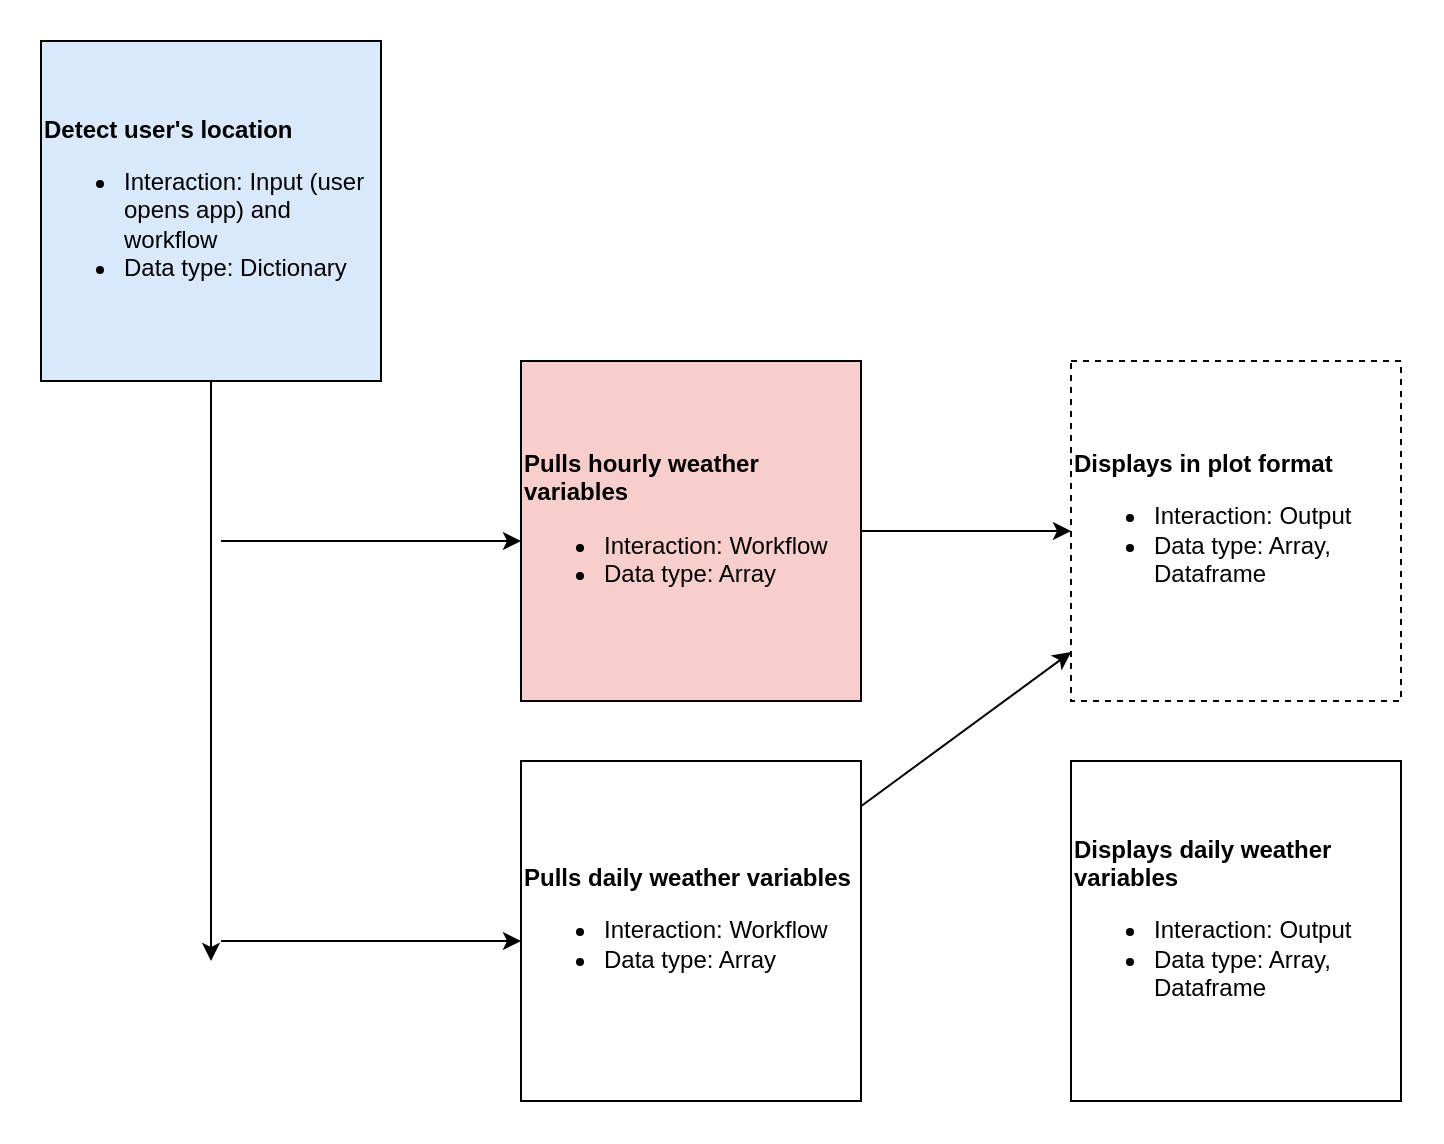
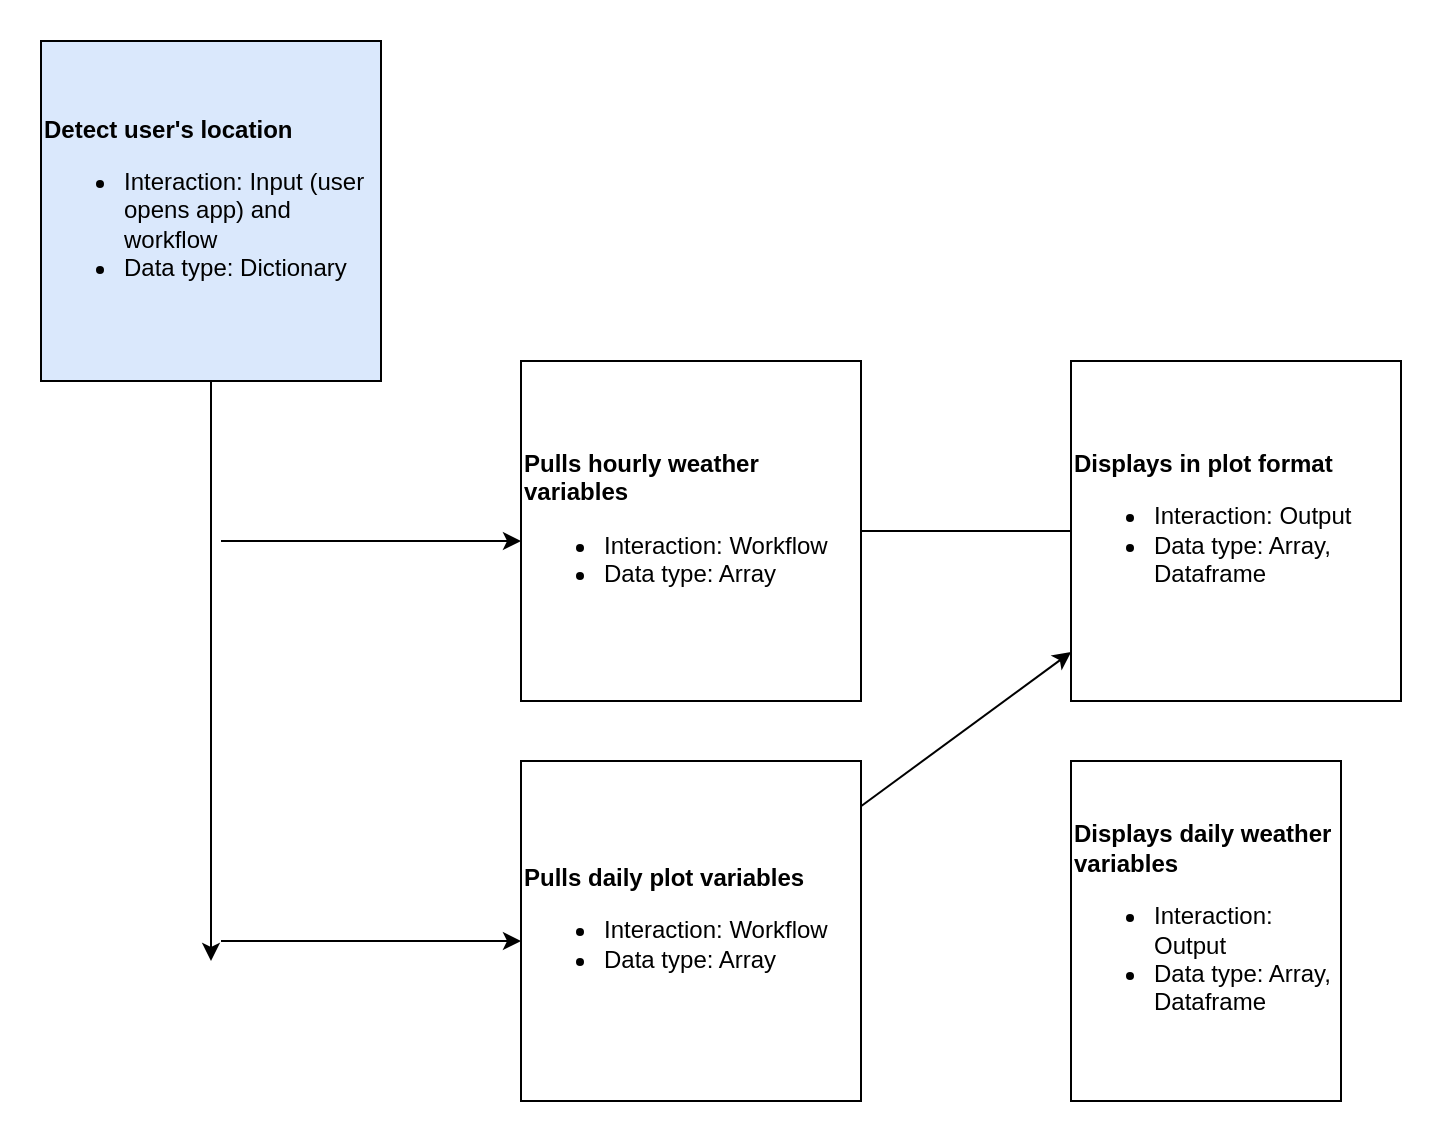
- <mxCell id="7" value="&lt;b&gt;Pulls hourly weather variables&lt;br&gt;&lt;/b&gt;&lt;ul&gt;&lt;li&gt;Interaction: Workflow&lt;/li&gt;&lt;li&gt;Data type: Array&lt;/li&gt;&lt;/ul&gt;" style="whiteSpace=wrap;html=1;aspect=fixed;align=left;fillColor=#f8cecc;" parent="1" vertex="1"><mxGeometry x="260" y="180" width="170" height="170" as="geometry" /></mxCell>
+ <mxCell id="7" value="&lt;b&gt;Pulls hourly weather variables&lt;br&gt;&lt;/b&gt;&lt;ul&gt;&lt;li&gt;Interaction: Workflow&lt;/li&gt;&lt;li&gt;Data type: Array&lt;/li&gt;&lt;/ul&gt;" style="whiteSpace=wrap;html=1;aspect=fixed;align=left;" parent="1" vertex="1"><mxGeometry x="260" y="180" width="170" height="170" as="geometry" /></mxCell>
- <mxCell id="6" value="" style="edgeStyle=none;html=1;" parent="1" source="7" target="8" edge="1"><mxGeometry relative="1" as="geometry" /></mxCell>
+ <mxCell id="6" value="" style="edgeStyle=none;html=1;endArrow=none;" parent="1" source="7" target="8" edge="1"><mxGeometry relative="1" as="geometry" /></mxCell>
- <mxCell id="8" value="&lt;b&gt;Displays in plot format&lt;br&gt;&lt;/b&gt;&lt;ul&gt;&lt;li&gt;Interaction: Output&lt;/li&gt;&lt;li&gt;Data type: Array, Dataframe&lt;/li&gt;&lt;/ul&gt;" style="whiteSpace=wrap;html=1;align=left;dashed=1;" parent="1" vertex="1"><mxGeometry x="535" y="180" width="165" height="170" as="geometry" /></mxCell>
+ <mxCell id="8" value="&lt;b&gt;Displays in plot format&lt;br&gt;&lt;/b&gt;&lt;ul&gt;&lt;li&gt;Interaction: Output&lt;/li&gt;&lt;li&gt;Data type: Array, Dataframe&lt;/li&gt;&lt;/ul&gt;" style="whiteSpace=wrap;html=1;align=left;" parent="1" vertex="1"><mxGeometry x="535" y="180" width="165" height="170" as="geometry" /></mxCell>
- <mxCell id="10" value="&lt;b&gt;Pulls daily weather variables&lt;br&gt;&lt;/b&gt;&lt;ul&gt;&lt;li&gt;Interaction: Workflow&lt;/li&gt;&lt;li&gt;Data type: Array&lt;/li&gt;&lt;/ul&gt;" style="whiteSpace=wrap;html=1;aspect=fixed;align=left;" parent="1" vertex="1"><mxGeometry x="260" y="380" width="170" height="170" as="geometry" /></mxCell>
+ <mxCell id="10" value="&lt;b&gt;Pulls daily plot variables&lt;br&gt;&lt;/b&gt;&lt;ul&gt;&lt;li&gt;Interaction: Workflow&lt;/li&gt;&lt;li&gt;Data type: Array&lt;/li&gt;&lt;/ul&gt;" style="whiteSpace=wrap;html=1;aspect=fixed;align=left;" parent="1" vertex="1"><mxGeometry x="260" y="380" width="170" height="170" as="geometry" /></mxCell>
- <mxCell id="11" value="&lt;b&gt;Displays daily weather variables&lt;br&gt;&lt;/b&gt;&lt;ul&gt;&lt;li&gt;Interaction: Output&lt;/li&gt;&lt;li&gt;Data type: Array, Dataframe&lt;/li&gt;&lt;/ul&gt;" style="whiteSpace=wrap;html=1;align=left;" parent="1" vertex="1"><mxGeometry x="535" y="380" width="165" height="170" as="geometry" /></mxCell>
+ <mxCell id="11" value="&lt;b&gt;Displays daily weather variables&lt;br&gt;&lt;/b&gt;&lt;ul&gt;&lt;li&gt;Interaction: Output&lt;/li&gt;&lt;li&gt;Data type: Array, Dataframe&lt;/li&gt;&lt;/ul&gt;" style="whiteSpace=wrap;html=1;align=left;" parent="1" vertex="1"><mxGeometry x="535" y="380" width="135" height="170" as="geometry" /></mxCell>
